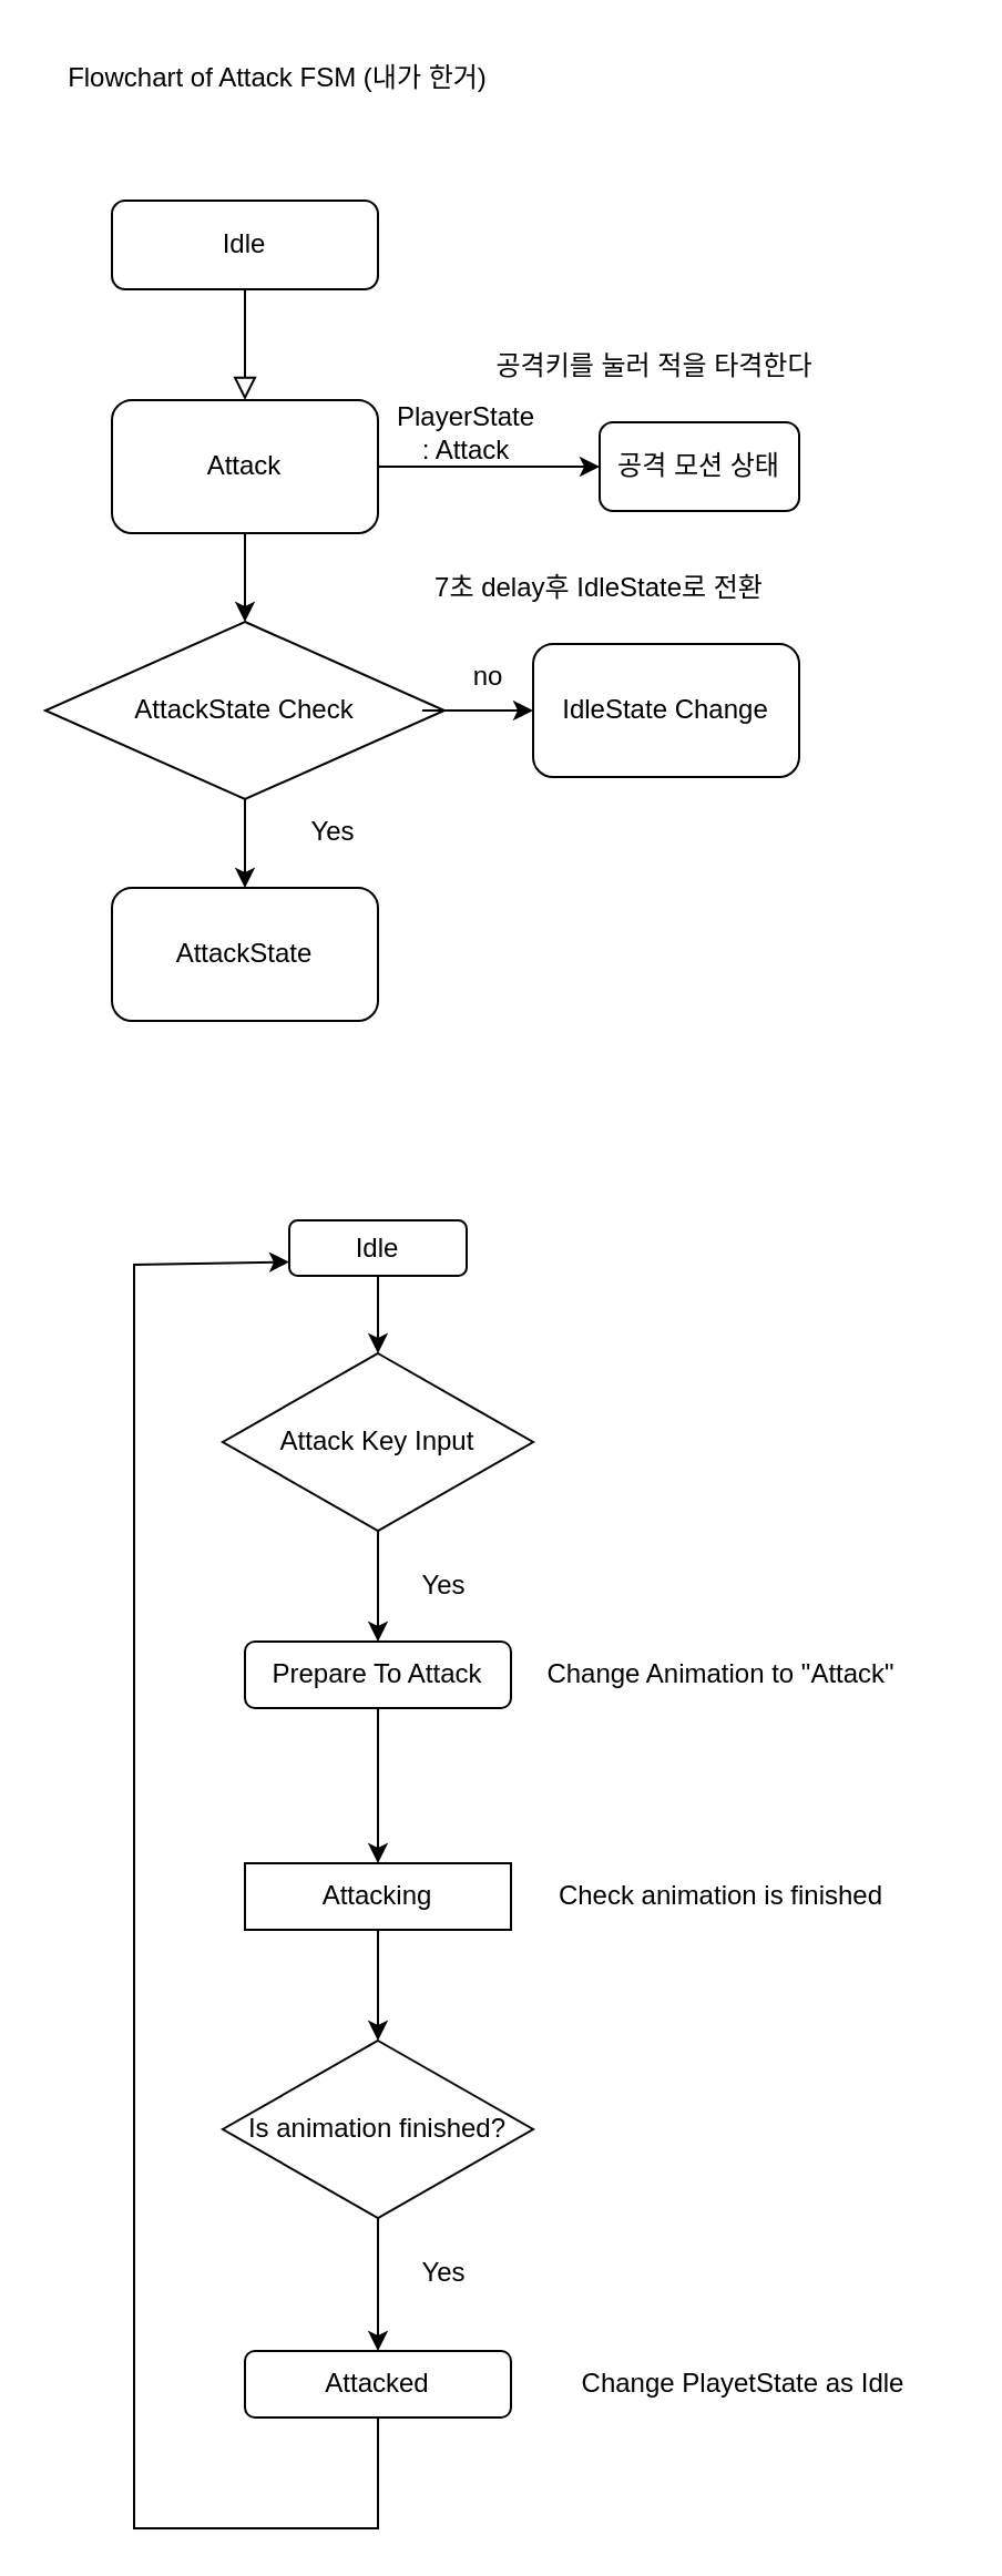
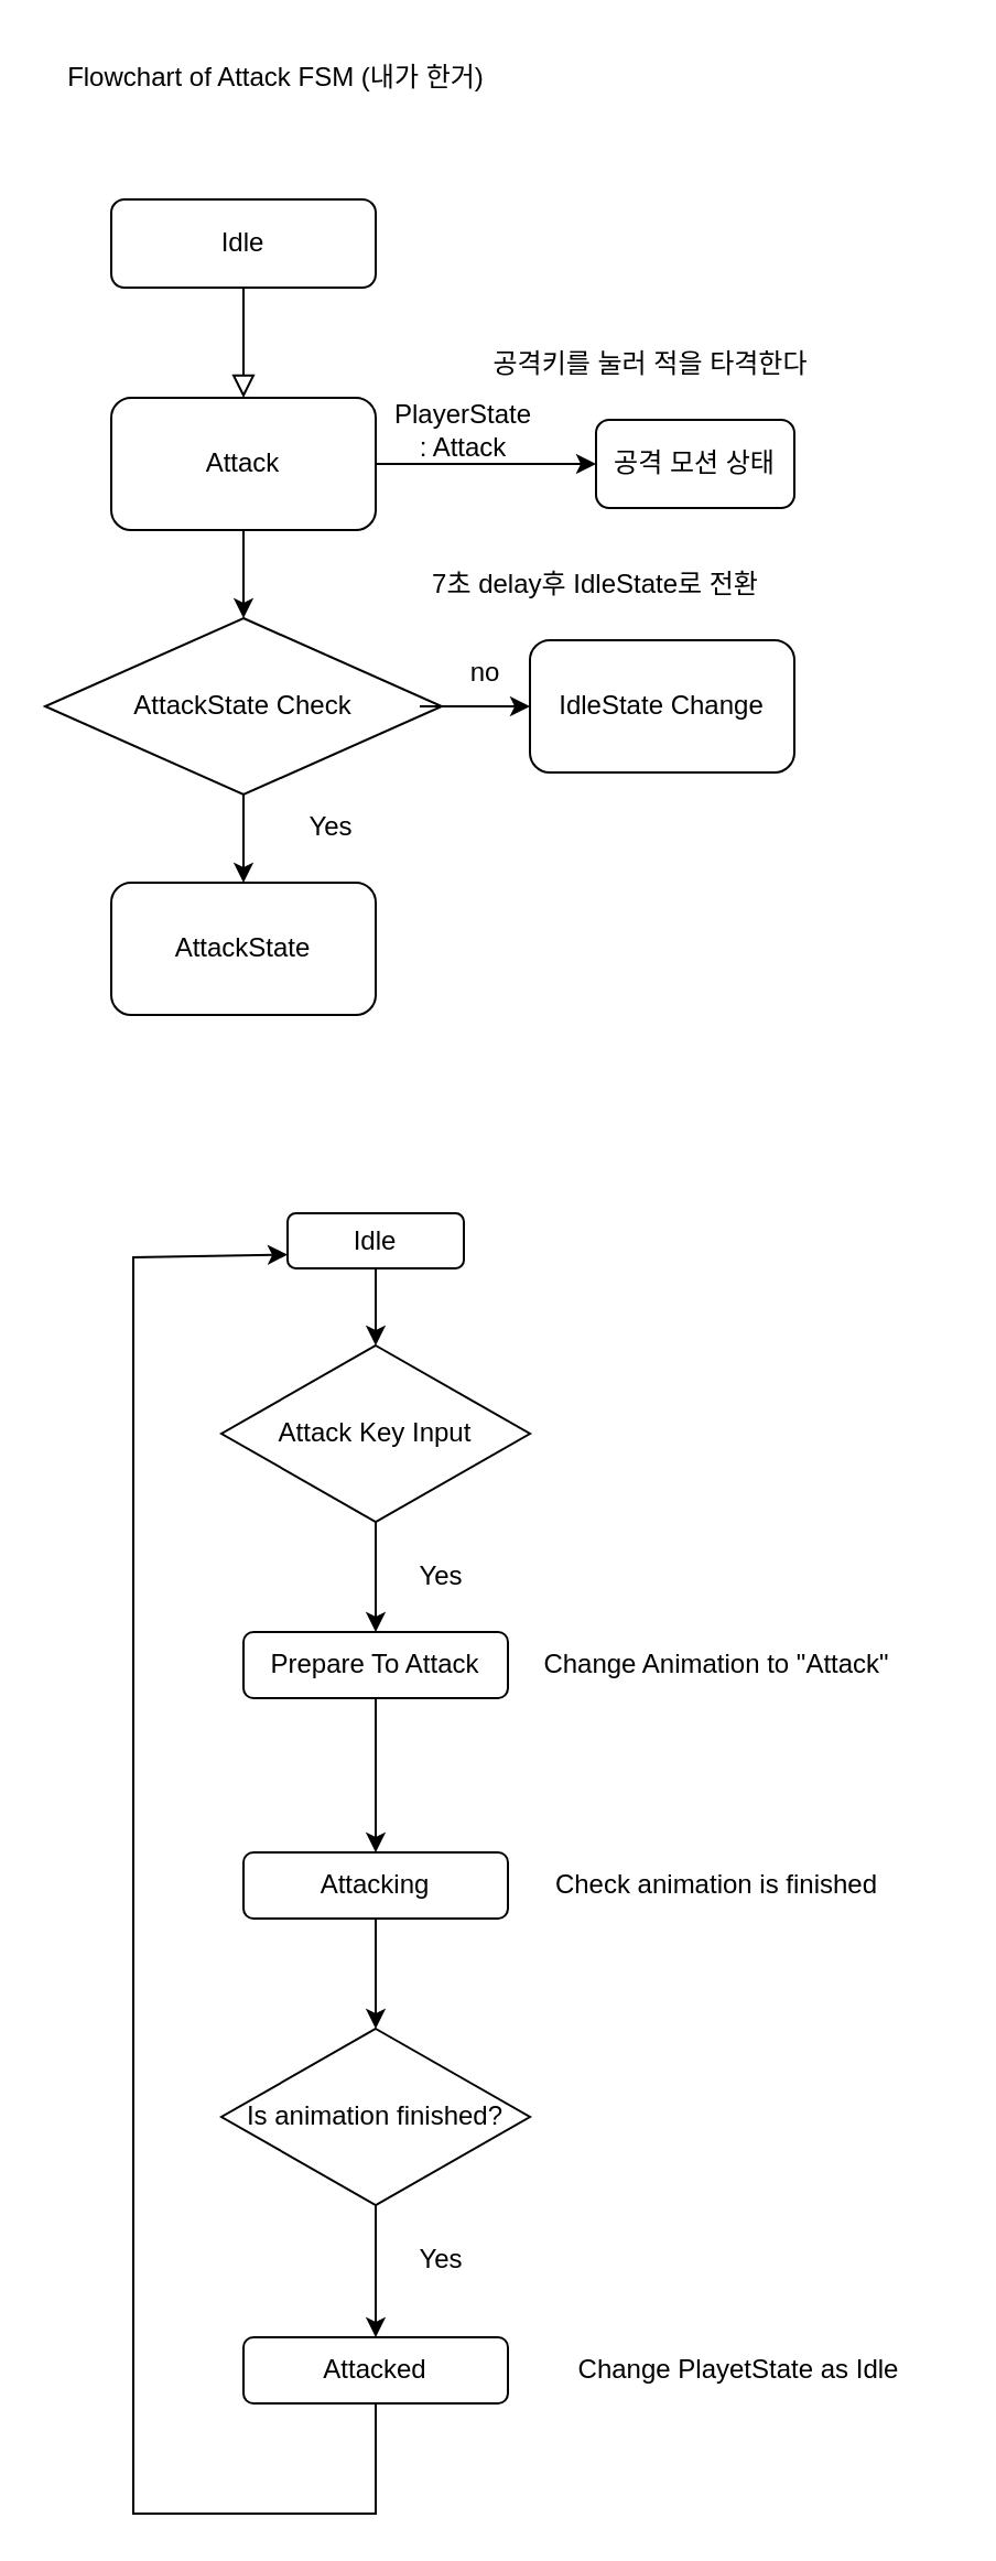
- <mxCell id="22" value="Attacking" style="whiteSpace=wrap;html=1;rounded=0;" vertex="1" parent="1"><mxGeometry x="110" y="840" width="120" height="30" as="geometry" /></mxCell>
+ <mxCell id="22" value="Attacking" style="rounded=1;whiteSpace=wrap;html=1;" vertex="1" parent="1"><mxGeometry x="110" y="840" width="120" height="30" as="geometry" /></mxCell>
